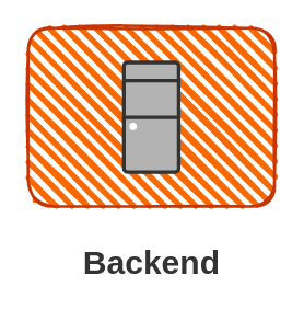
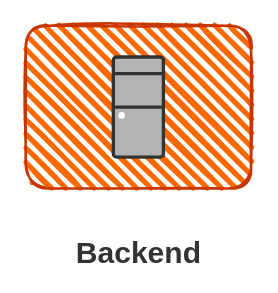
- <mxCell id="4" value="Backend" style="text;strokeColor=none;fillColor=none;html=1;fontSize=24;fontStyle=1;verticalAlign=middle;align=center;rounded=1;labelBackgroundColor=none;fontColor=#333333;" vertex="1" parent="1"><mxGeometry x="60" y="171.76" width="100" height="40" as="geometry" /></mxCell>
+ <mxCell id="4" value="Backend" style="text;strokeColor=none;fillColor=none;html=1;fontSize=24;fontStyle=1;verticalAlign=middle;align=center;rounded=1;labelBackgroundColor=none;fontColor=#333333;" vertex="1" parent="1"><mxGeometry x="60" y="181.76" width="100" height="40" as="geometry" /></mxCell>
